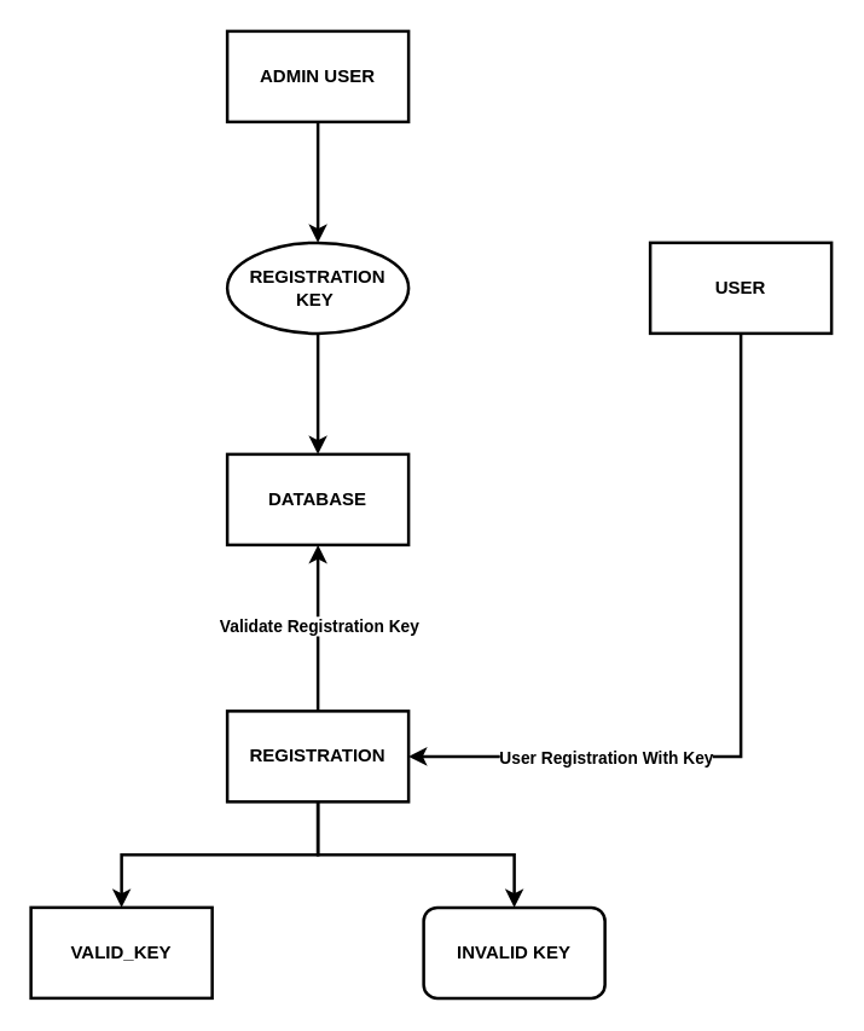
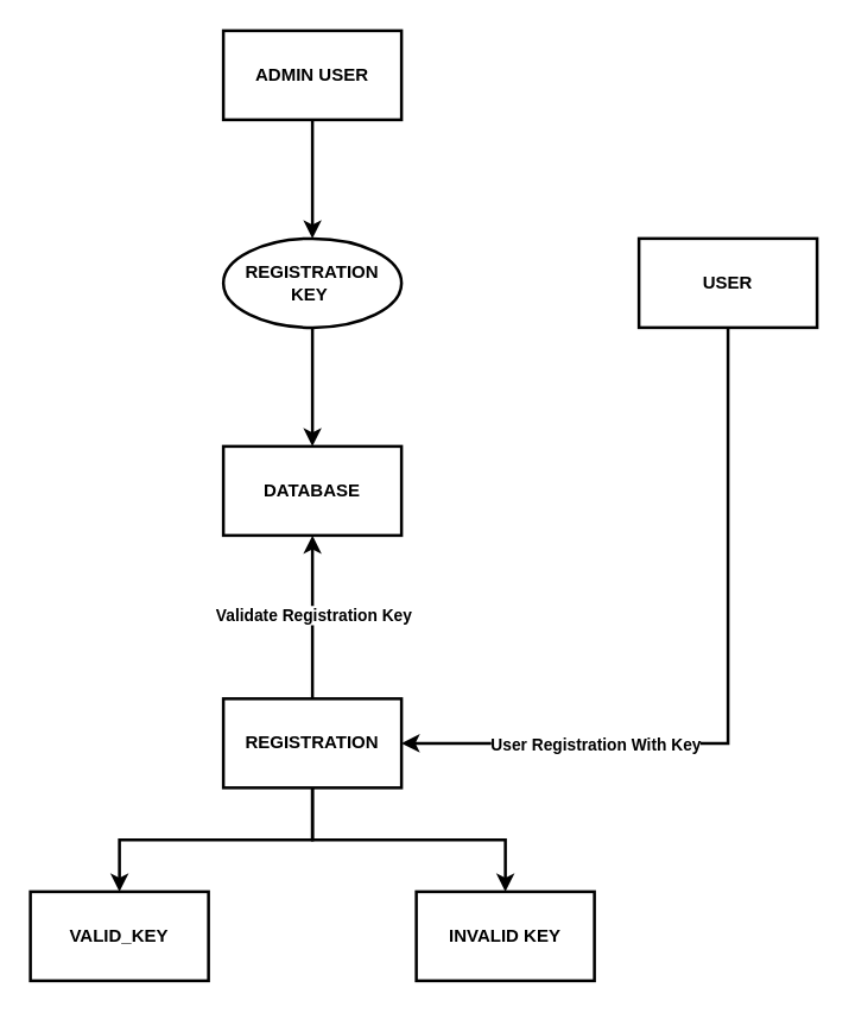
- <mxCell id="16" value="&lt;b&gt;INVALID KEY&lt;/b&gt;" style="whiteSpace=wrap;html=1;strokeWidth=2;rounded=1;" vertex="1" parent="1"><mxGeometry x="280" y="600" width="120" height="60" as="geometry" /></mxCell>
+ <mxCell id="16" value="&lt;b&gt;INVALID KEY&lt;/b&gt;" style="rounded=0;whiteSpace=wrap;html=1;strokeWidth=2;" vertex="1" parent="1"><mxGeometry x="280" y="600" width="120" height="60" as="geometry" /></mxCell>
